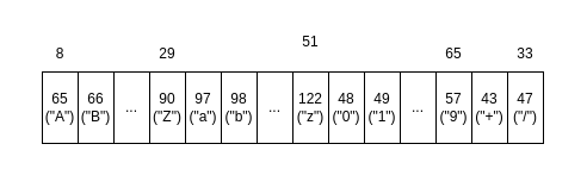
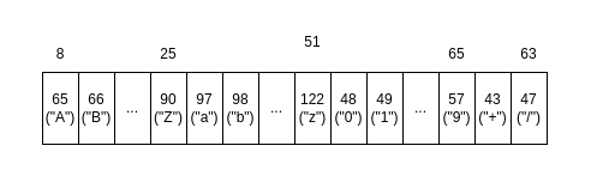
- <mxCell id="19" value="29" style="text;html=1;strokeColor=none;fillColor=none;align=center;verticalAlign=middle;whiteSpace=wrap;rounded=0;" vertex="1" parent="1"><mxGeometry x="110" y="30" width="60" height="30" as="geometry" /></mxCell>
+ <mxCell id="19" value="25" style="text;html=1;strokeColor=none;fillColor=none;align=center;verticalAlign=middle;whiteSpace=wrap;rounded=0;" vertex="1" parent="1"><mxGeometry x="110" y="30" width="60" height="30" as="geometry" /></mxCell>
- <mxCell id="18" value="33" style="text;html=1;strokeColor=none;fillColor=none;align=center;verticalAlign=middle;whiteSpace=wrap;rounded=0;" vertex="1" parent="1"><mxGeometry x="410" y="30" width="60" height="30" as="geometry" /></mxCell>
+ <mxCell id="18" value="63" style="text;html=1;strokeColor=none;fillColor=none;align=center;verticalAlign=middle;whiteSpace=wrap;rounded=0;" vertex="1" parent="1"><mxGeometry x="410" y="30" width="60" height="30" as="geometry" /></mxCell>
